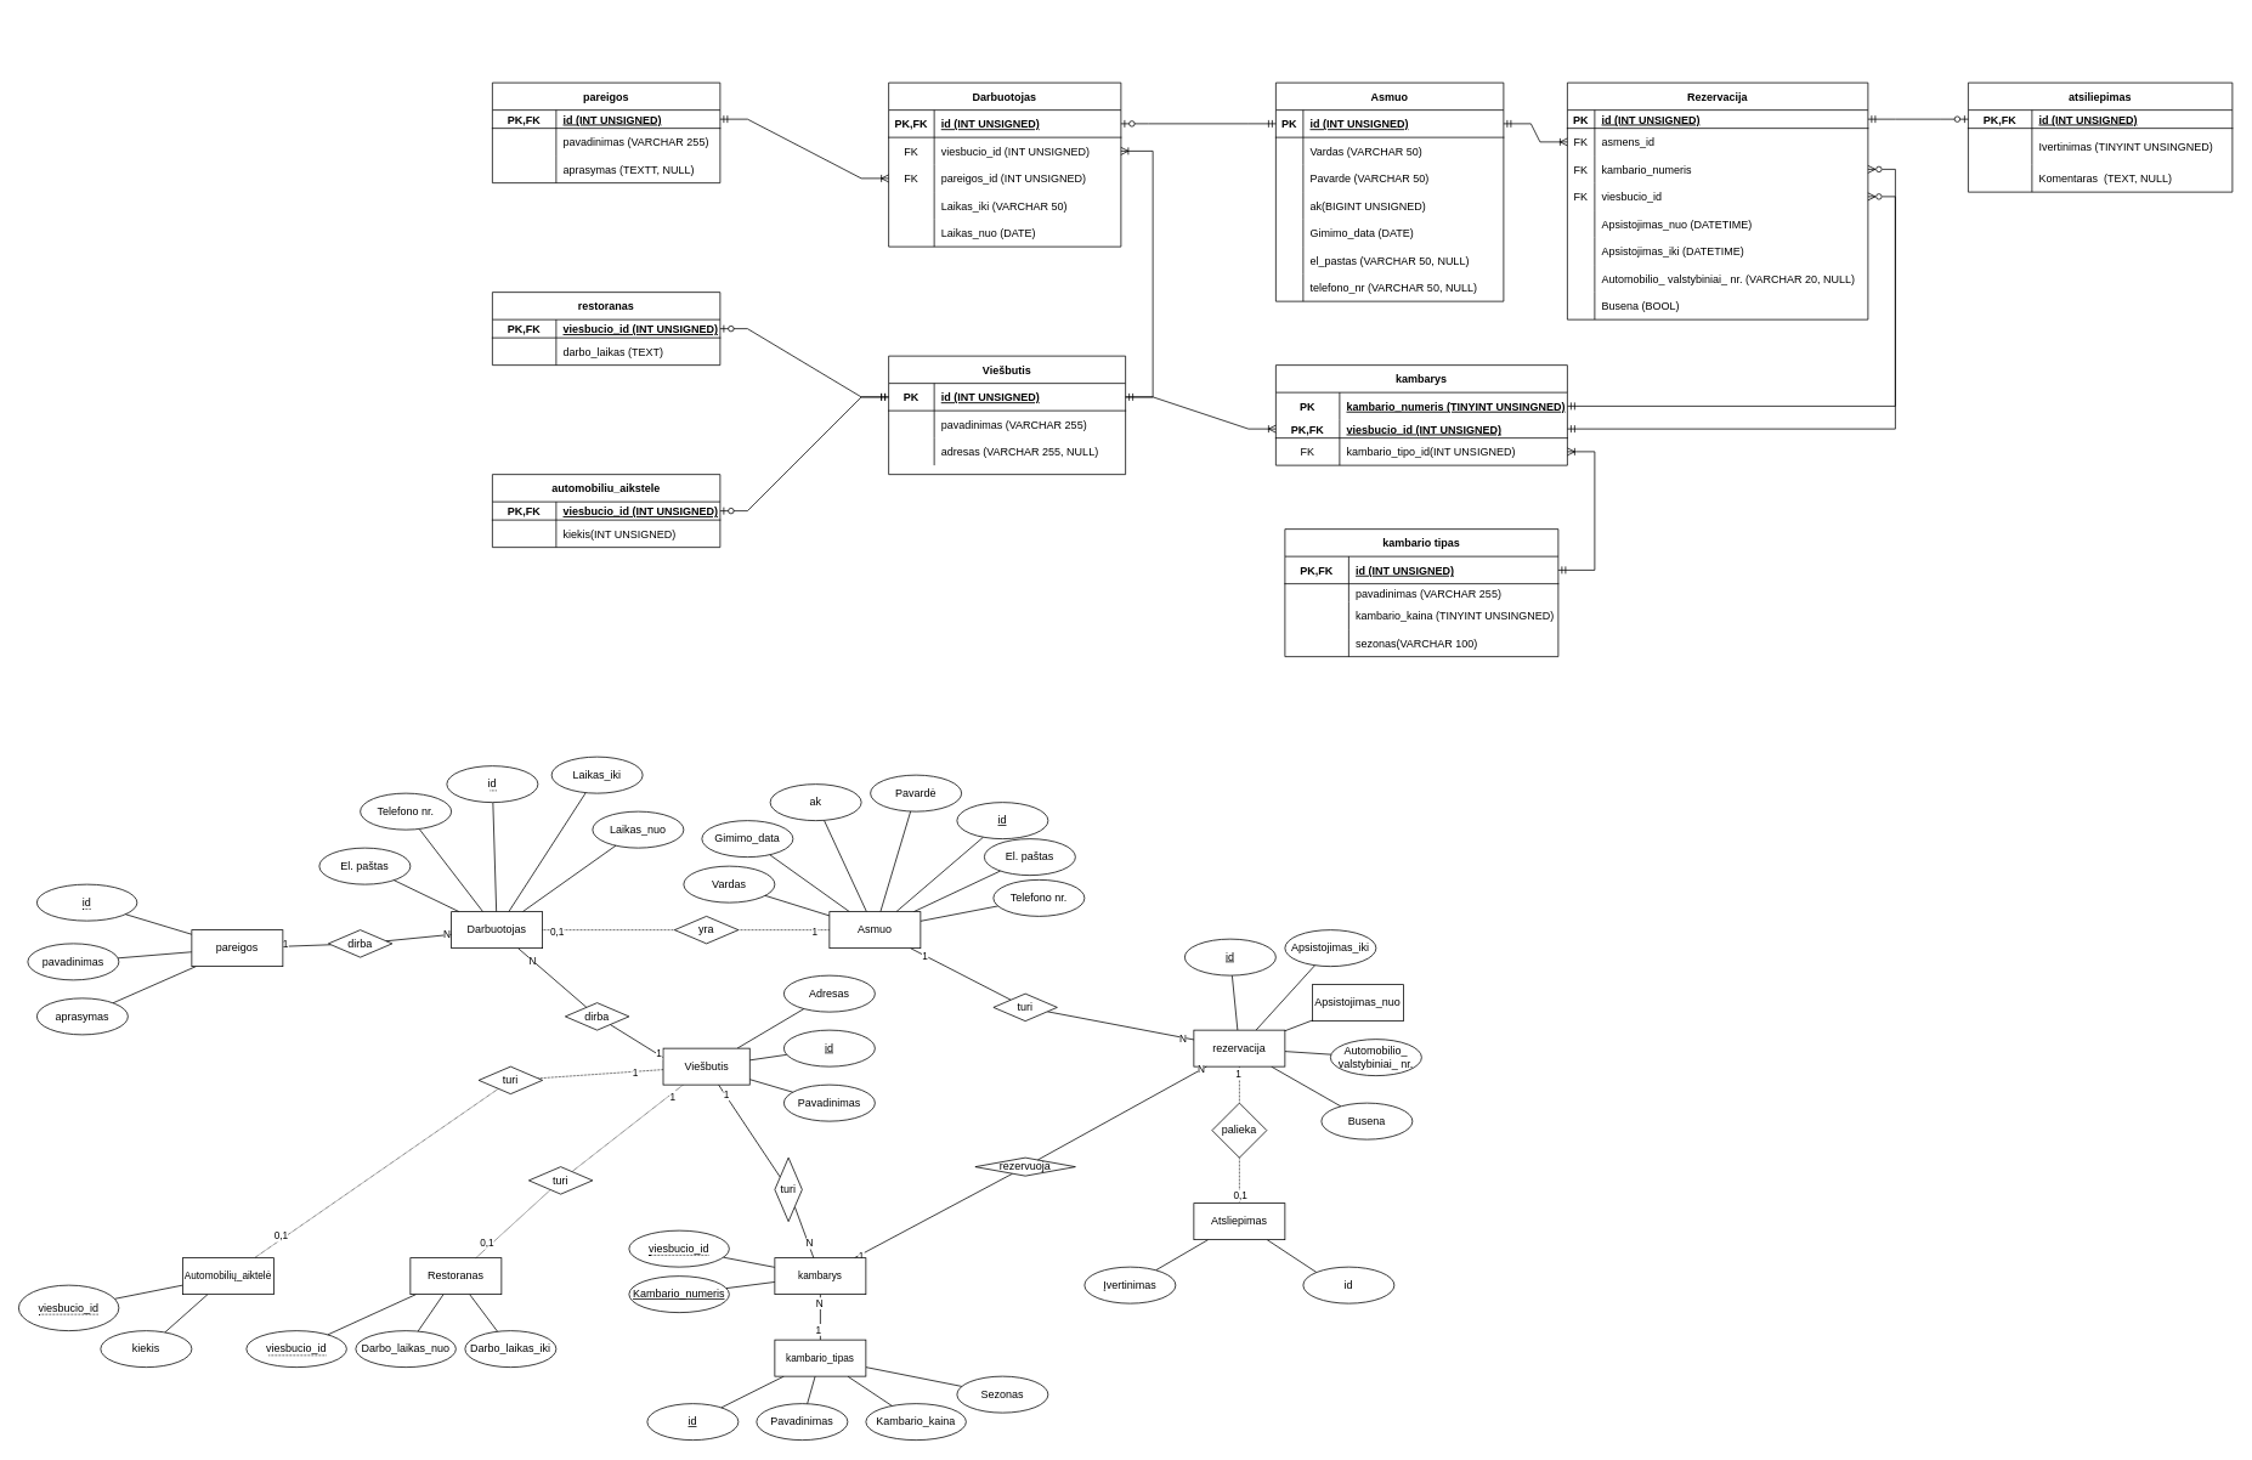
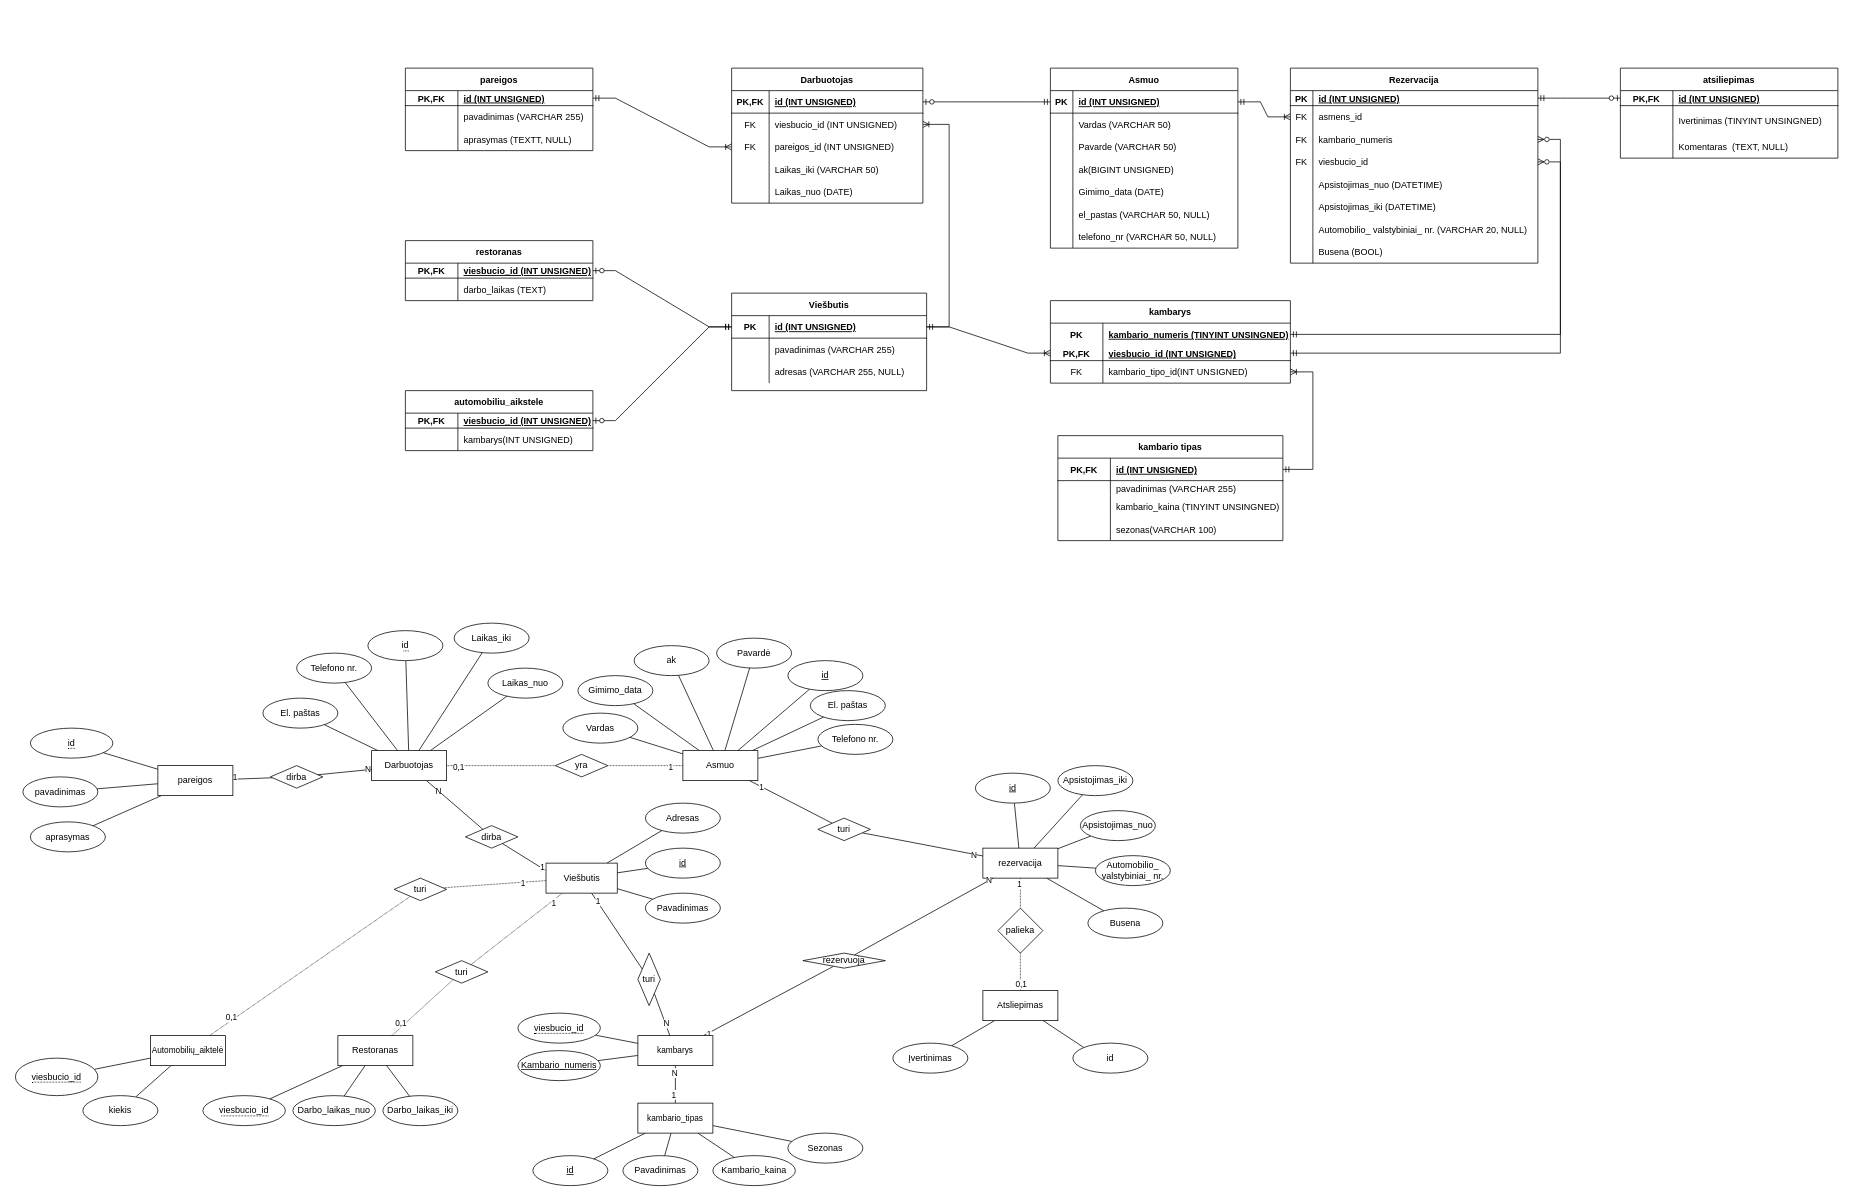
- <mxCell id="265" value="kiekis(INT UNSIGNED)" style="shape=partialRectangle;connectable=0;fillColor=none;top=0;left=0;bottom=0;right=0;align=left;spacingLeft=6;overflow=hidden;" vertex="1" parent="263"><mxGeometry x="70" width="180" height="30" as="geometry"><mxRectangle width="180" height="30" as="alternateBounds" /></mxGeometry></mxCell>
+ <mxCell id="265" value="kambarys(INT UNSIGNED)" style="shape=partialRectangle;connectable=0;fillColor=none;top=0;left=0;bottom=0;right=0;align=left;spacingLeft=6;overflow=hidden;" vertex="1" parent="263"><mxGeometry x="70" width="180" height="30" as="geometry"><mxRectangle width="180" height="30" as="alternateBounds" /></mxGeometry></mxCell>
- <mxCell id="59" value="Apsistojimas_nuo" style="whiteSpace=wrap;html=1;align=center;rounded=0;" vertex="1" parent="1"><mxGeometry x="1440" y="1080" width="100" height="40" as="geometry" /></mxCell>
+ <mxCell id="59" value="Apsistojimas_nuo" style="ellipse;whiteSpace=wrap;html=1;align=center;" vertex="1" parent="1"><mxGeometry x="1440" y="1080" width="100" height="40" as="geometry" /></mxCell>
